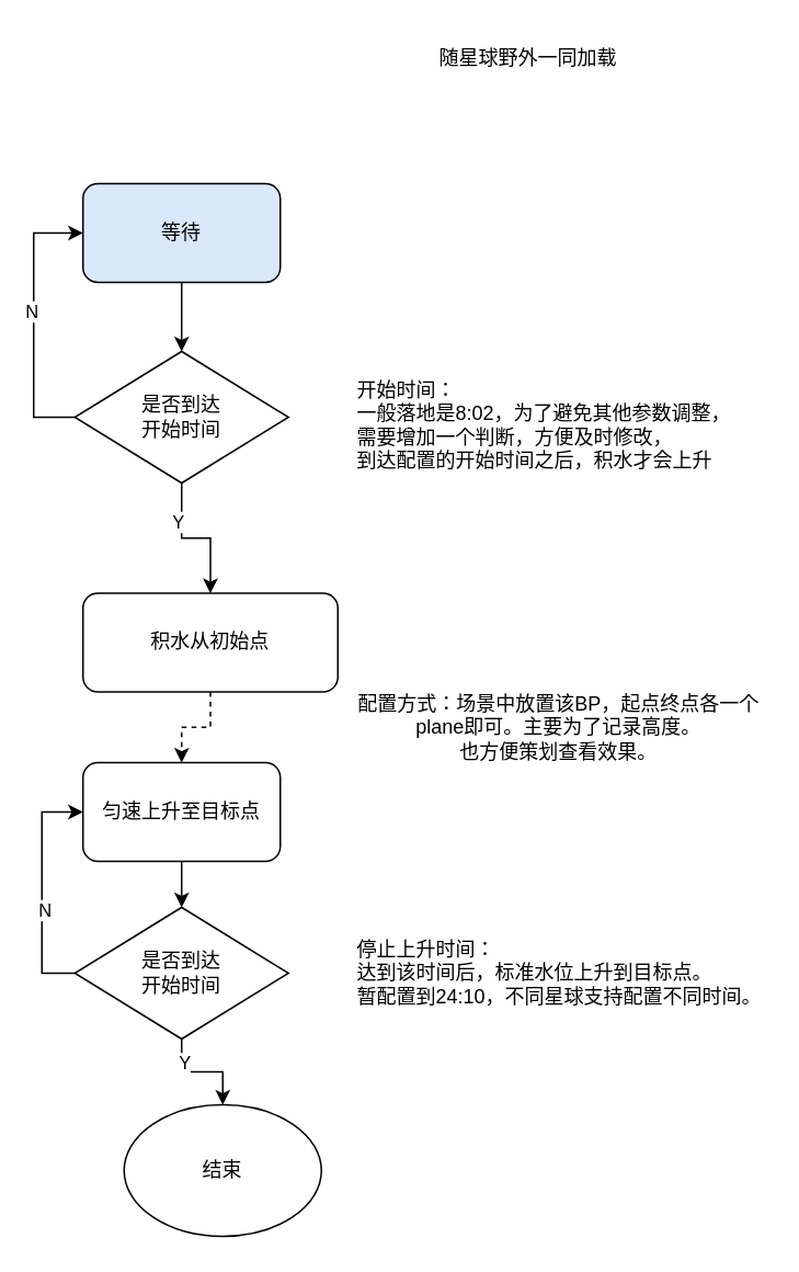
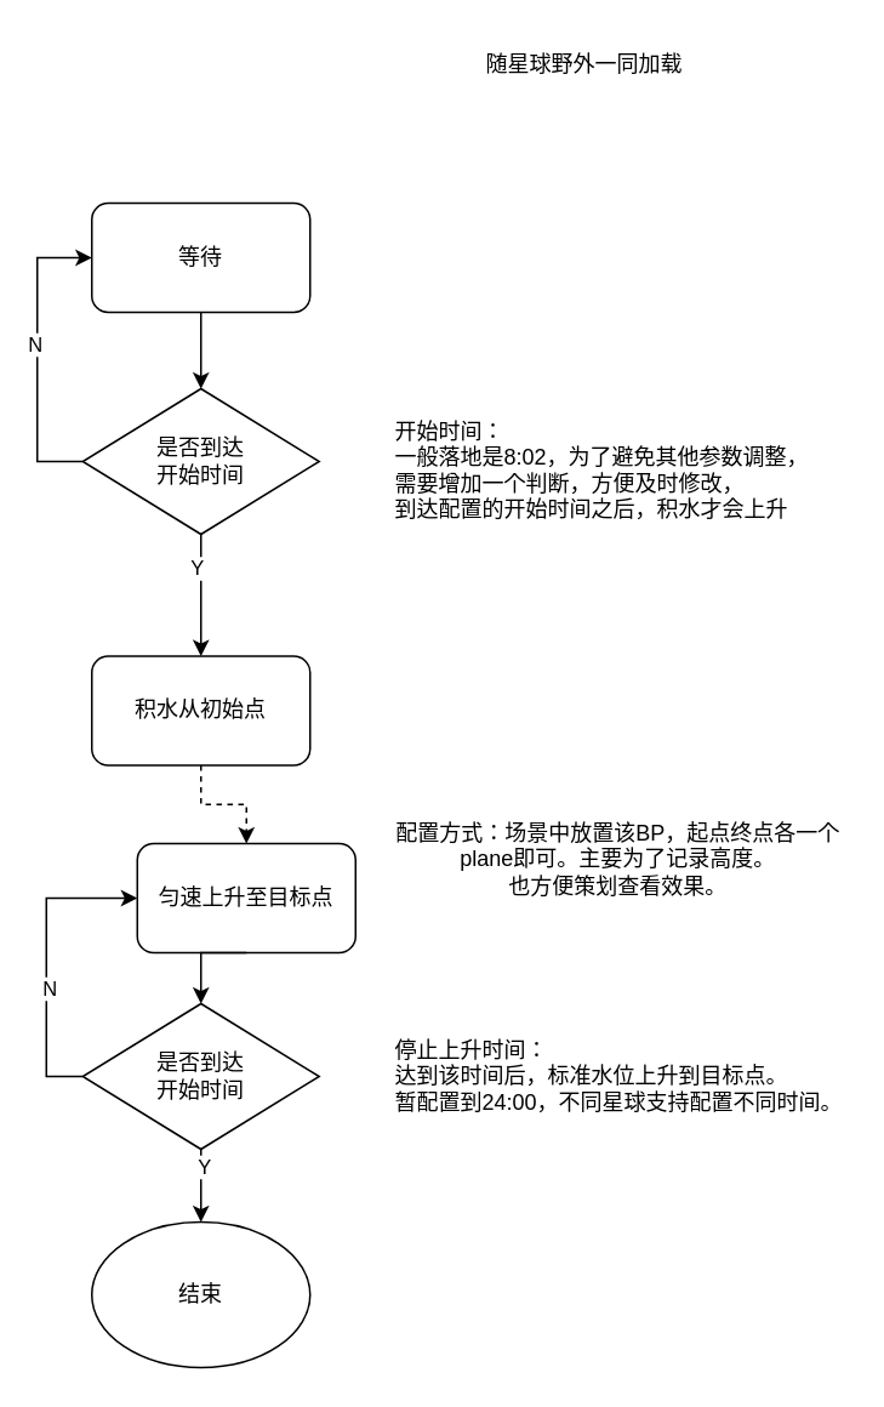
- <mxCell id="3" value="等待" style="rounded=1;whiteSpace=wrap;html=1;fillColor=#dae8fc;" vertex="1" parent="1"><mxGeometry x="50" y="111" width="120" height="60" as="geometry" /></mxCell>
+ <mxCell id="3" value="等待" style="rounded=1;whiteSpace=wrap;html=1;" vertex="1" parent="1"><mxGeometry x="50" y="111" width="120" height="60" as="geometry" /></mxCell>
- <mxCell id="12" value="积水从初始点" style="rounded=1;whiteSpace=wrap;html=1;" vertex="1" parent="1"><mxGeometry x="50" y="360" width="155" height="60" as="geometry" /></mxCell>
+ <mxCell id="12" value="积水从初始点" style="rounded=1;whiteSpace=wrap;html=1;" vertex="1" parent="1"><mxGeometry x="50" y="360" width="120" height="60" as="geometry" /></mxCell>
- <mxCell id="15" value="配置方式：场景中放置该BP，起点终点各一个plane即可。主要为了记录高度。&lt;div&gt;也方便策划查看效果。&lt;/div&gt;" style="text;html=1;align=center;verticalAlign=middle;whiteSpace=wrap;rounded=0;" vertex="1" parent="1"><mxGeometry x="215" y="416" width="249" height="52" as="geometry" /></mxCell>
+ <mxCell id="15" value="配置方式：场景中放置该BP，起点终点各一个plane即可。主要为了记录高度。&lt;div&gt;也方便策划查看效果。&lt;/div&gt;" style="text;html=1;align=center;verticalAlign=middle;whiteSpace=wrap;rounded=0;" vertex="1" parent="1"><mxGeometry x="215" y="446" width="249" height="52" as="geometry" /></mxCell>
- <mxCell id="13" value="匀速上升至目标点" style="rounded=1;whiteSpace=wrap;html=1;" vertex="1" parent="1"><mxGeometry x="50" y="463" width="120" height="60" as="geometry" /></mxCell>
+ <mxCell id="13" value="匀速上升至目标点" style="rounded=1;whiteSpace=wrap;html=1;" vertex="1" parent="1"><mxGeometry x="75" y="463" width="120" height="60" as="geometry" /></mxCell>
- <mxCell id="14" value="停止上升时间：&lt;div&gt;达到该时间后，标准水位上升到目标点。&lt;div&gt;暂配置到24:10，不同星球支持配置不同时间。&lt;/div&gt;&lt;/div&gt;" style="text;html=1;align=left;verticalAlign=middle;whiteSpace=wrap;rounded=0;" vertex="1" parent="1"><mxGeometry x="215" y="565" width="249" height="52" as="geometry" /></mxCell>
+ <mxCell id="14" value="停止上升时间：&lt;div&gt;达到该时间后，标准水位上升到目标点。&lt;div&gt;暂配置到24:00，不同星球支持配置不同时间。&lt;/div&gt;&lt;/div&gt;" style="text;html=1;align=left;verticalAlign=middle;whiteSpace=wrap;rounded=0;" vertex="1" parent="1"><mxGeometry x="215" y="565" width="249" height="52" as="geometry" /></mxCell>
- <mxCell id="16" value="结束&lt;div&gt;&lt;/div&gt;" style="ellipse;whiteSpace=wrap;html=1;" vertex="1" parent="1"><mxGeometry x="75" y="671" width="120" height="80" as="geometry" /></mxCell>
+ <mxCell id="16" value="结束&lt;div&gt;&lt;/div&gt;" style="ellipse;whiteSpace=wrap;html=1;" vertex="1" parent="1"><mxGeometry x="50" y="671" width="120" height="80" as="geometry" /></mxCell>
